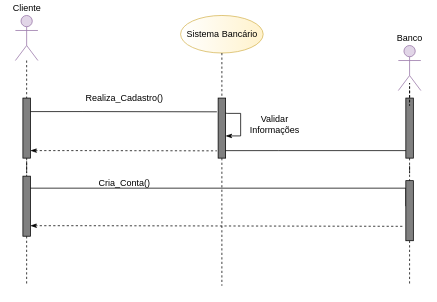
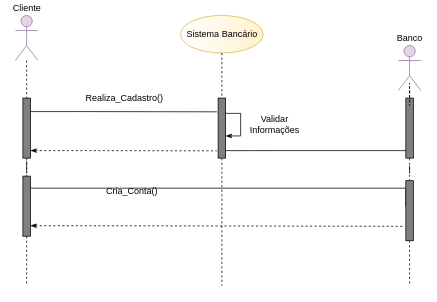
- <mxCell id="11" value="Cria_Conta()" style="text;html=1;align=center;verticalAlign=middle;resizable=0;points=[];autosize=1;strokeColor=none;" vertex="1" parent="1"><mxGeometry x="120" y="234" width="90" height="20" as="geometry" /></mxCell>
+ <mxCell id="11" value="Cria_Conta()" style="text;html=1;align=center;verticalAlign=middle;resizable=0;points=[];autosize=1;strokeColor=none;" vertex="1" parent="1"><mxGeometry x="130" y="244" width="90" height="20" as="geometry" /></mxCell>
